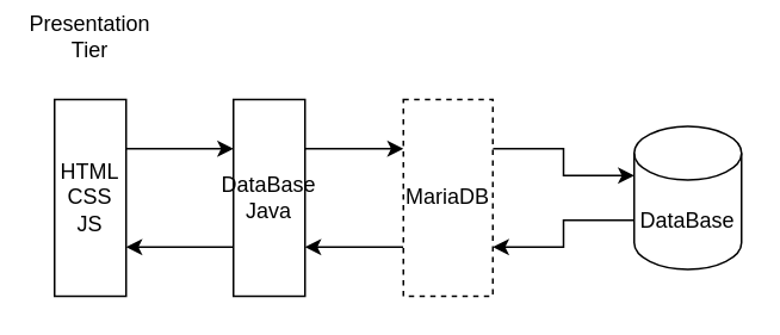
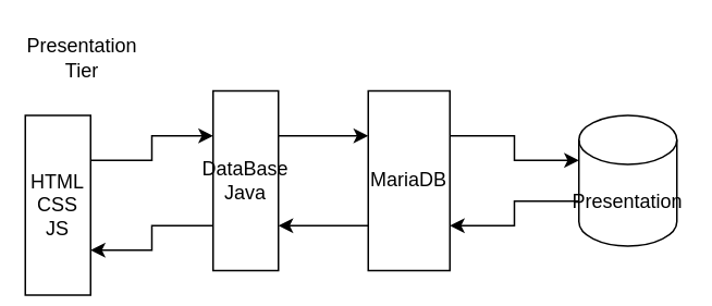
- <mxCell id="12" value="Presentation&lt;br&gt;Tier" style="text;html=1;strokeColor=none;fillColor=none;align=center;verticalAlign=middle;whiteSpace=wrap;rounded=0;" vertex="1" parent="1"><mxGeometry x="20" y="5" width="60" height="30" as="geometry" /></mxCell>
+ <mxCell id="12" value="Presentation&lt;br&gt;Tier" style="text;html=1;strokeColor=none;fillColor=none;align=center;verticalAlign=middle;whiteSpace=wrap;rounded=0;" vertex="1" parent="1"><mxGeometry x="20" y="20" width="60" height="30" as="geometry" /></mxCell>
- <mxCell id="11" value="HTML&lt;br&gt;CSS&lt;br&gt;JS" style="rounded=0;whiteSpace=wrap;html=1;" vertex="1" parent="1"><mxGeometry x="30" y="55" width="40" height="110" as="geometry" /></mxCell>
+ <mxCell id="11" value="HTML&lt;br&gt;CSS&lt;br&gt;JS" style="rounded=0;whiteSpace=wrap;html=1;" vertex="1" parent="1"><mxGeometry x="15" y="70" width="40" height="110" as="geometry" /></mxCell>
- <mxCell id="6" value="MariaDB" style="rounded=0;whiteSpace=wrap;html=1;dashed=1;" vertex="1" parent="1"><mxGeometry x="225" y="55" width="50" height="110" as="geometry" /></mxCell>
+ <mxCell id="6" value="MariaDB" style="rounded=0;whiteSpace=wrap;html=1;" vertex="1" parent="1"><mxGeometry x="225" y="55" width="50" height="110" as="geometry" /></mxCell>
- <mxCell id="3" value="DataBase" style="shape=cylinder3;whiteSpace=wrap;html=1;boundedLbl=1;backgroundOutline=1;size=15;" vertex="1" parent="1"><mxGeometry x="354" y="70" width="60" height="80" as="geometry" /></mxCell>
+ <mxCell id="3" value="Presentation" style="shape=cylinder3;whiteSpace=wrap;html=1;boundedLbl=1;backgroundOutline=1;size=15;" vertex="1" parent="1"><mxGeometry x="354" y="70" width="60" height="80" as="geometry" /></mxCell>
